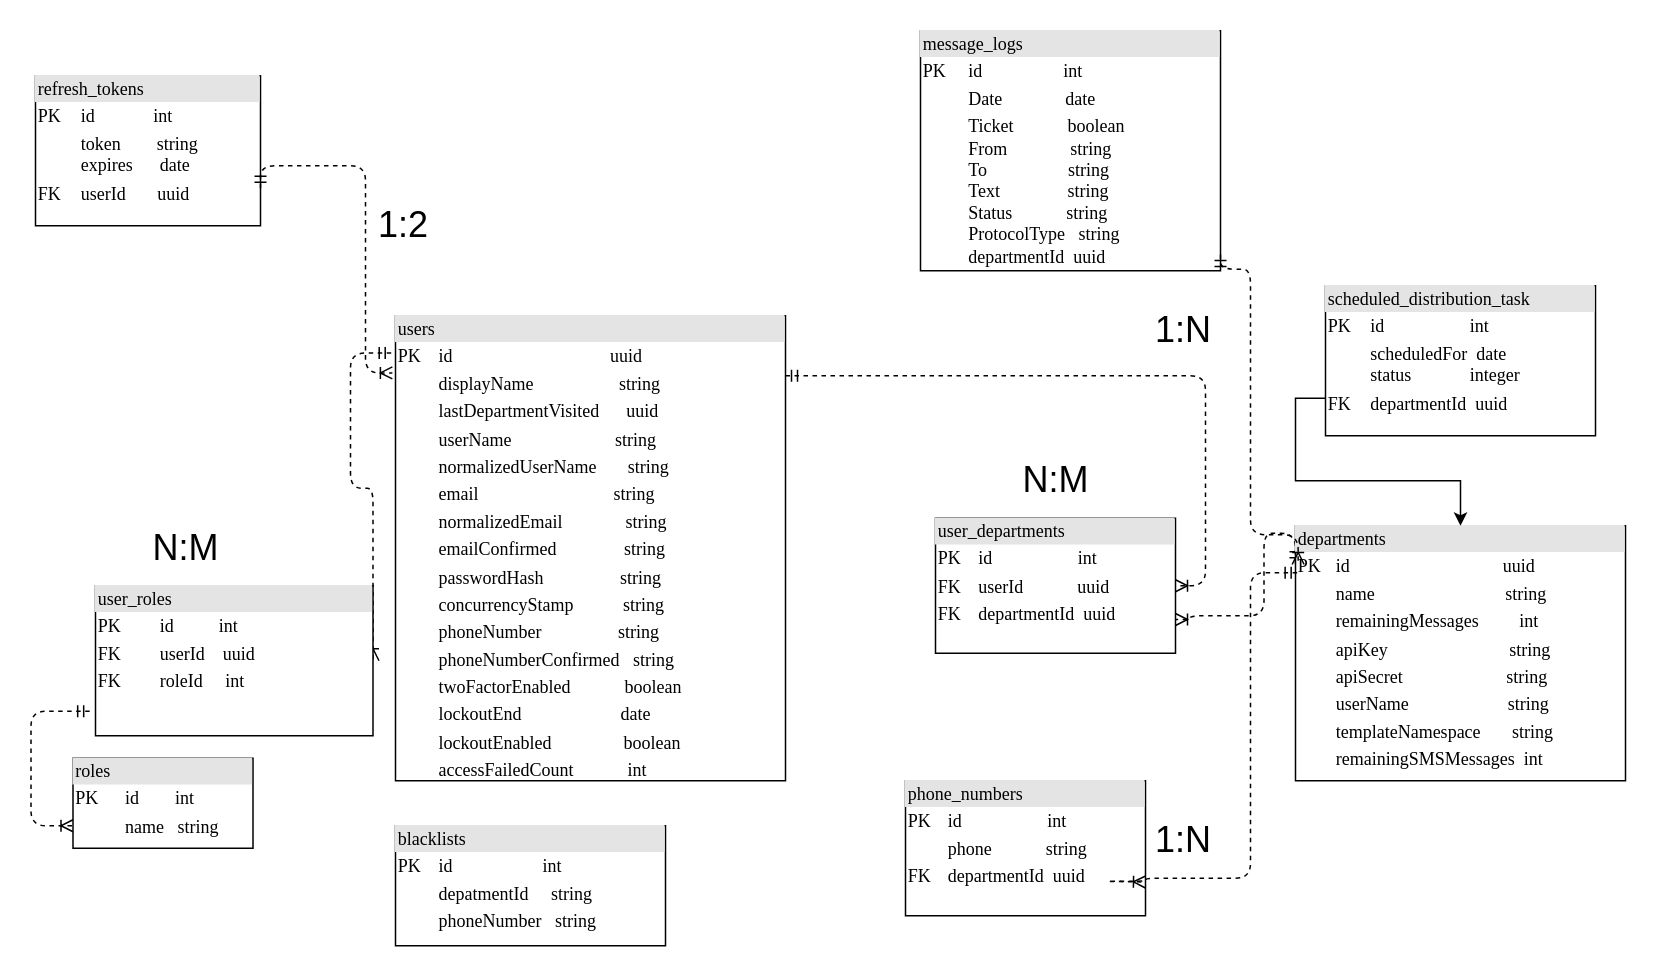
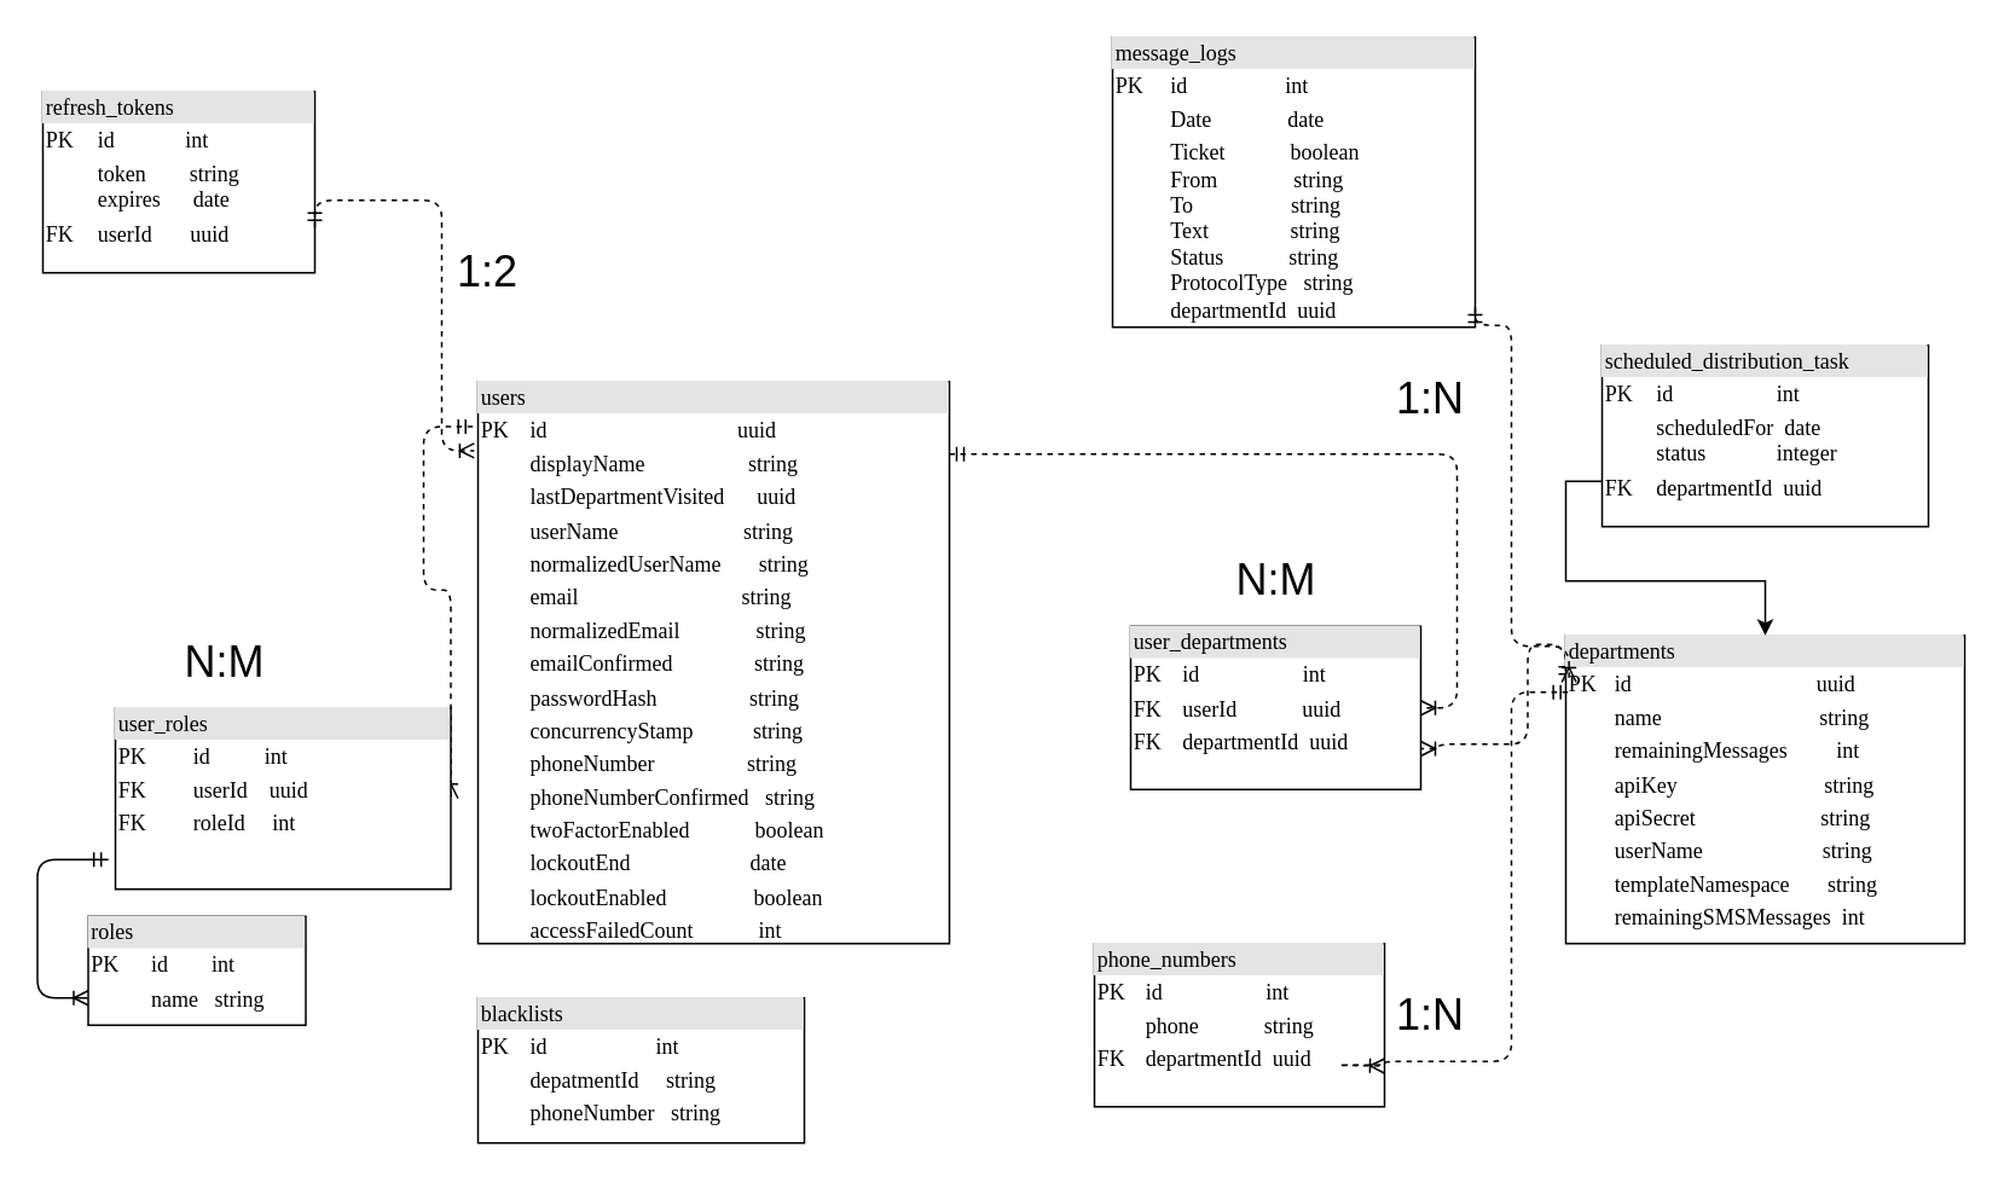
- <mxCell id="3" style="edgeStyle=orthogonalEdgeStyle;html=1;labelBackgroundColor=none;startArrow=ERmandOne;endArrow=ERoneToMany;fontFamily=Verdana;fontSize=12;align=left;exitX=-0.021;exitY=0.837;exitDx=0;exitDy=0;exitPerimeter=0;dashed=1;" parent="1" source="5" target="6" edge="1"><mxGeometry relative="1" as="geometry"><Array as="points"><mxPoint x="20" y="550" /></Array></mxGeometry></mxCell>
+ <mxCell id="3" style="edgeStyle=orthogonalEdgeStyle;html=1;labelBackgroundColor=none;startArrow=ERmandOne;endArrow=ERoneToMany;fontFamily=Verdana;fontSize=12;align=left;exitX=-0.021;exitY=0.837;exitDx=0;exitDy=0;exitPerimeter=0;" parent="1" source="5" target="6" edge="1"><mxGeometry relative="1" as="geometry"><Array as="points"><mxPoint x="20" y="550" /></Array></mxGeometry></mxCell>
